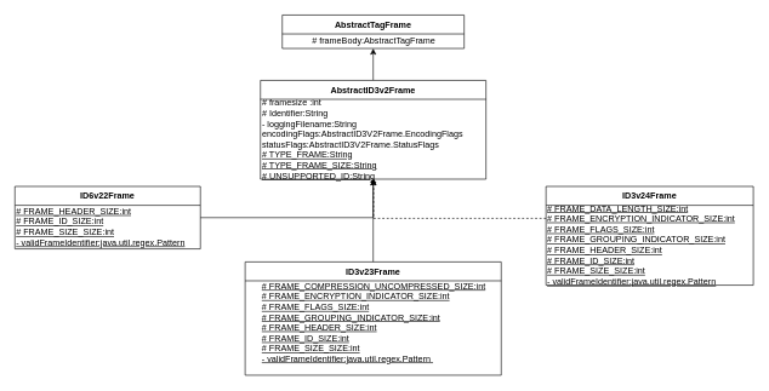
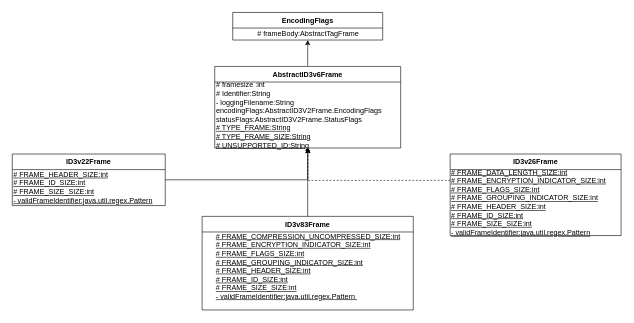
- <mxCell id="14" value="AbstractTagFrame" style="swimlane;fontStyle=1;align=center;verticalAlign=top;childLayout=stackLayout;horizontal=1;startSize=26;horizontalStack=0;resizeParent=1;resizeParentMax=0;resizeLast=0;collapsible=1;marginBottom=0;" vertex="1" parent="1"><mxGeometry x="387.5" y="20" width="250" height="46" as="geometry" /></mxCell>
+ <mxCell id="14" value="EncodingFlags" style="swimlane;fontStyle=1;align=center;verticalAlign=top;childLayout=stackLayout;horizontal=1;startSize=26;horizontalStack=0;resizeParent=1;resizeParentMax=0;resizeLast=0;collapsible=1;marginBottom=0;" vertex="1" parent="1"><mxGeometry x="387.5" y="20" width="250" height="46" as="geometry" /></mxCell>
- <mxCell id="5" value="AbstractID3v2Frame" style="swimlane;fontStyle=1;align=center;verticalAlign=top;childLayout=stackLayout;horizontal=1;startSize=26;horizontalStack=0;resizeParent=1;resizeParentMax=0;resizeLast=0;collapsible=1;marginBottom=0;" vertex="1" parent="1"><mxGeometry x="357.5" y="110" width="310" height="136" as="geometry" /></mxCell>
+ <mxCell id="5" value="AbstractID3v6Frame" style="swimlane;fontStyle=1;align=center;verticalAlign=top;childLayout=stackLayout;horizontal=1;startSize=26;horizontalStack=0;resizeParent=1;resizeParentMax=0;resizeLast=0;collapsible=1;marginBottom=0;" vertex="1" parent="1"><mxGeometry x="357.5" y="110" width="310" height="136" as="geometry" /></mxCell>
- <mxCell id="9" value="ID6v22Frame" style="swimlane;fontStyle=1;align=center;verticalAlign=top;childLayout=stackLayout;horizontal=1;startSize=26;horizontalStack=0;resizeParent=1;resizeParentMax=0;resizeLast=0;collapsible=1;marginBottom=0;" vertex="1" parent="1"><mxGeometry y="256" width="255" height="86" as="geometry" x="20" /></mxCell>
+ <mxCell id="9" value="ID3v22Frame" style="swimlane;fontStyle=1;align=center;verticalAlign=top;childLayout=stackLayout;horizontal=1;startSize=26;horizontalStack=0;resizeParent=1;resizeParentMax=0;resizeLast=0;collapsible=1;marginBottom=0;" vertex="1" parent="1"><mxGeometry y="256" width="255" height="86" as="geometry" x="20" /></mxCell>
- <mxCell id="12" value="ID3v24Frame" style="swimlane;fontStyle=1;align=center;verticalAlign=top;childLayout=stackLayout;horizontal=1;startSize=26;horizontalStack=0;resizeParent=1;resizeParentMax=0;resizeLast=0;collapsible=1;marginBottom=0;" vertex="1" parent="1"><mxGeometry x="750" y="256" width="285" height="136" as="geometry" /></mxCell>
+ <mxCell id="12" value="ID3v26Frame" style="swimlane;fontStyle=1;align=center;verticalAlign=top;childLayout=stackLayout;horizontal=1;startSize=26;horizontalStack=0;resizeParent=1;resizeParentMax=0;resizeLast=0;collapsible=1;marginBottom=0;" vertex="1" parent="1"><mxGeometry x="750" y="256" width="285" height="136" as="geometry" /></mxCell>
- <mxCell id="7" value="ID3v23Frame" style="swimlane;fontStyle=1;align=center;verticalAlign=top;childLayout=stackLayout;horizontal=1;startSize=26;horizontalStack=0;resizeParent=1;resizeParentMax=0;resizeLast=0;collapsible=1;marginBottom=0;" vertex="1" parent="1"><mxGeometry x="336.5" y="360" width="352" height="156" as="geometry" /></mxCell>
+ <mxCell id="7" value="ID3v83Frame" style="swimlane;fontStyle=1;align=center;verticalAlign=top;childLayout=stackLayout;horizontal=1;startSize=26;horizontalStack=0;resizeParent=1;resizeParentMax=0;resizeLast=0;collapsible=1;marginBottom=0;" vertex="1" parent="1"><mxGeometry x="336.5" y="360" width="352" height="156" as="geometry" /></mxCell>
